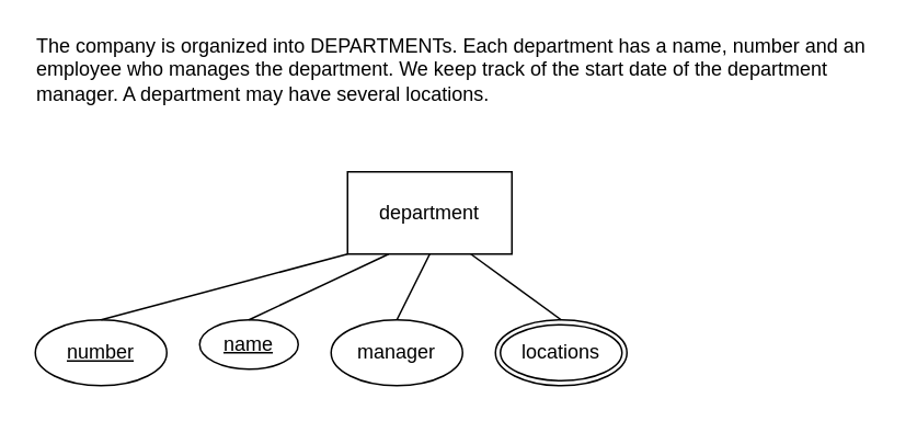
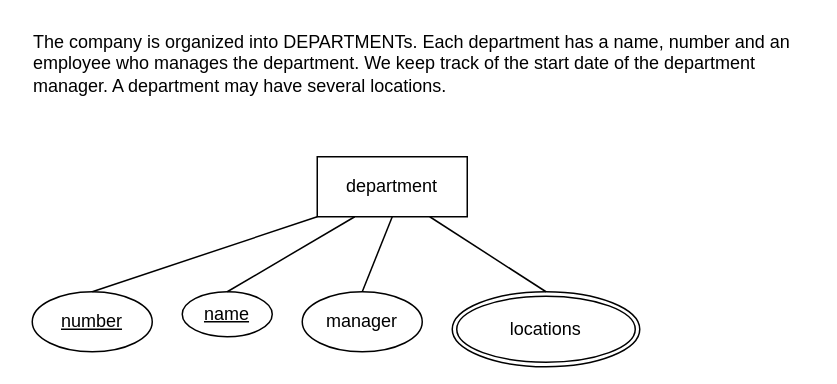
- <mxCell id="2" value="department" style="whiteSpace=wrap;html=1;align=center;" parent="1" vertex="1"><mxGeometry x="211" y="104" width="100" height="50" as="geometry" /></mxCell>
+ <mxCell id="2" value="department" style="whiteSpace=wrap;html=1;align=center;" parent="1" vertex="1"><mxGeometry x="211" y="104" width="100" height="40" as="geometry" /></mxCell>
- <mxCell id="5" value="locations" style="ellipse;shape=doubleEllipse;margin=3;whiteSpace=wrap;html=1;align=center;" parent="1" vertex="1"><mxGeometry x="301" y="194" width="80" height="40" as="geometry" /></mxCell>
+ <mxCell id="5" value="locations" style="ellipse;shape=doubleEllipse;margin=3;whiteSpace=wrap;html=1;align=center;" parent="1" vertex="1"><mxGeometry x="301" y="194" width="125" height="50" as="geometry" /></mxCell>
